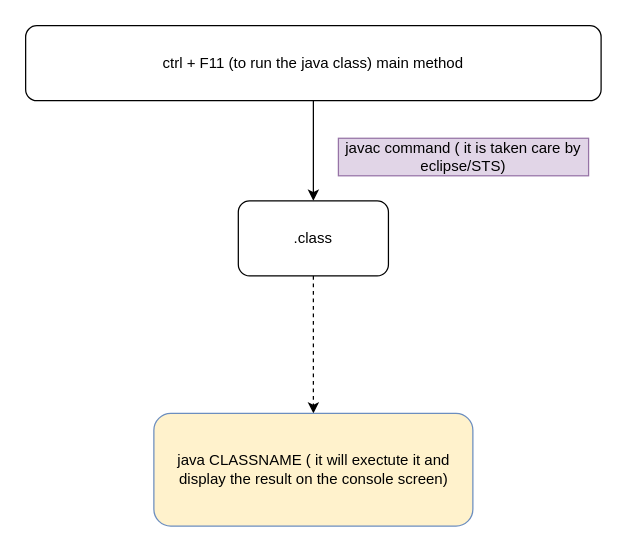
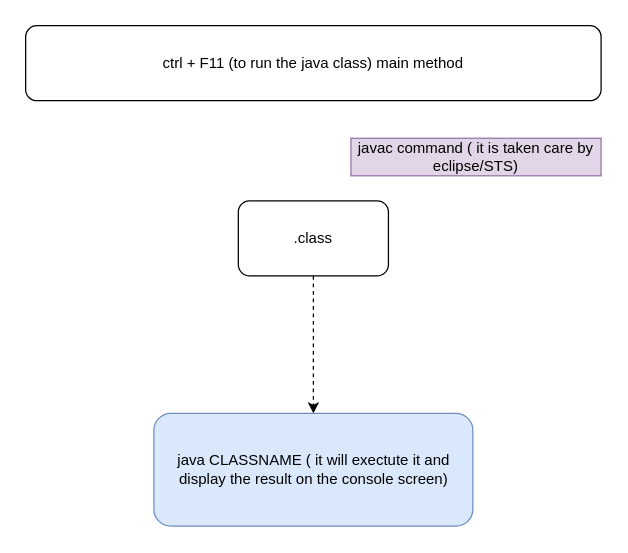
- <mxCell id="2" value="" style="edgeStyle=orthogonalEdgeStyle;rounded=0;orthogonalLoop=1;jettySize=auto;html=1;" parent="1" source="3" target="5" edge="1"><mxGeometry relative="1" as="geometry" /></mxCell>
- <mxCell id="6" value="javac command ( it is taken care by eclipse/STS)" style="text;html=1;strokeColor=#9673a6;fillColor=#e1d5e7;align=center;verticalAlign=middle;whiteSpace=wrap;rounded=0;" parent="1" vertex="1"><mxGeometry x="270" y="110" width="200" height="30" as="geometry" /></mxCell>
+ <mxCell id="6" value="javac command ( it is taken care by eclipse/STS)" style="text;html=1;strokeColor=#9673a6;fillColor=#e1d5e7;align=center;verticalAlign=middle;whiteSpace=wrap;rounded=0;" parent="1" vertex="1"><mxGeometry x="280" y="110" width="200" height="30" as="geometry" /></mxCell>
- <mxCell id="7" value="java CLASSNAME ( it will exectute it and display the result on the console screen)" style="whiteSpace=wrap;html=1;rounded=1;fillColor=#fff2cc;strokeColor=#6c8ebf;" parent="1" vertex="1"><mxGeometry x="122.5" y="330" width="255" height="90" as="geometry" /></mxCell>
+ <mxCell id="7" value="java CLASSNAME ( it will exectute it and display the result on the console screen)" style="whiteSpace=wrap;html=1;rounded=1;fillColor=#dae8fc;strokeColor=#6c8ebf;" parent="1" vertex="1"><mxGeometry x="122.5" y="330" width="255" height="90" as="geometry" /></mxCell>
